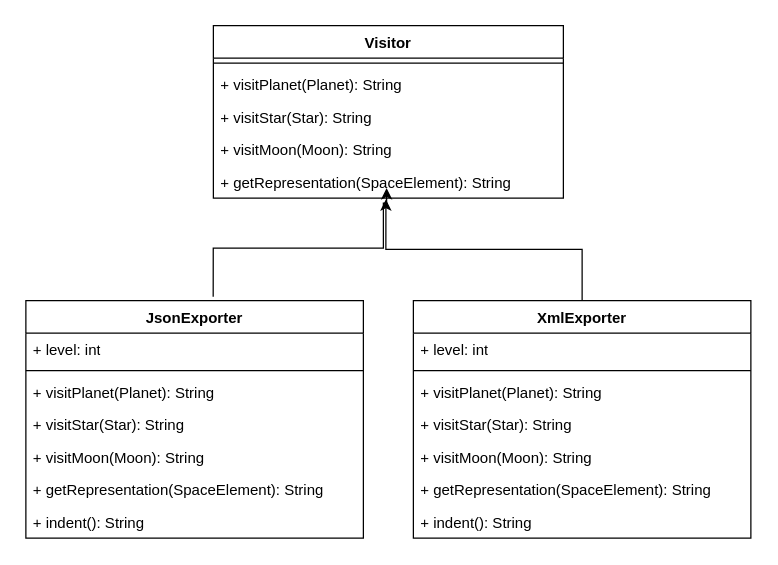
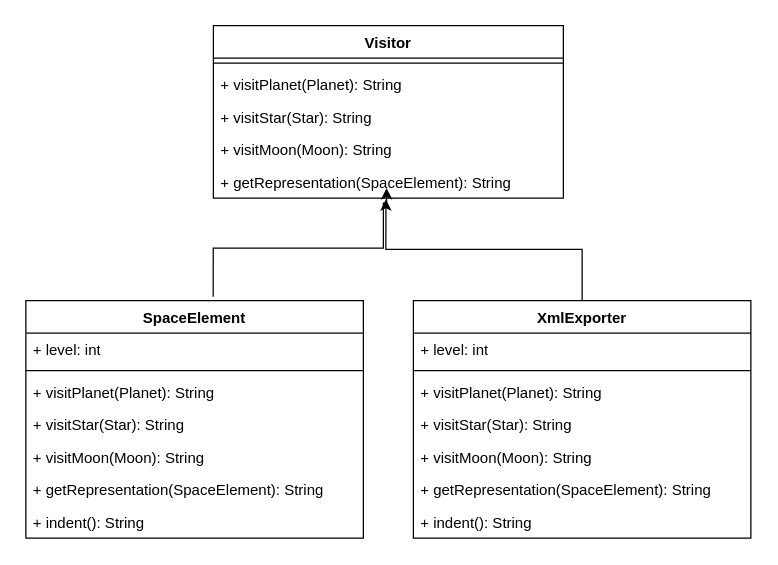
- <mxCell id="9" value="JsonExporter" style="swimlane;fontStyle=1;align=center;verticalAlign=top;childLayout=stackLayout;horizontal=1;startSize=26;horizontalStack=0;resizeParent=1;resizeParentMax=0;resizeLast=0;collapsible=1;marginBottom=0;whiteSpace=wrap;html=1;" vertex="1" parent="1"><mxGeometry x="20" y="240" width="270" height="190" as="geometry" /></mxCell>
+ <mxCell id="9" value="SpaceElement" style="swimlane;fontStyle=1;align=center;verticalAlign=top;childLayout=stackLayout;horizontal=1;startSize=26;horizontalStack=0;resizeParent=1;resizeParentMax=0;resizeLast=0;collapsible=1;marginBottom=0;whiteSpace=wrap;html=1;" vertex="1" parent="1"><mxGeometry x="20" y="240" width="270" height="190" as="geometry" /></mxCell>
